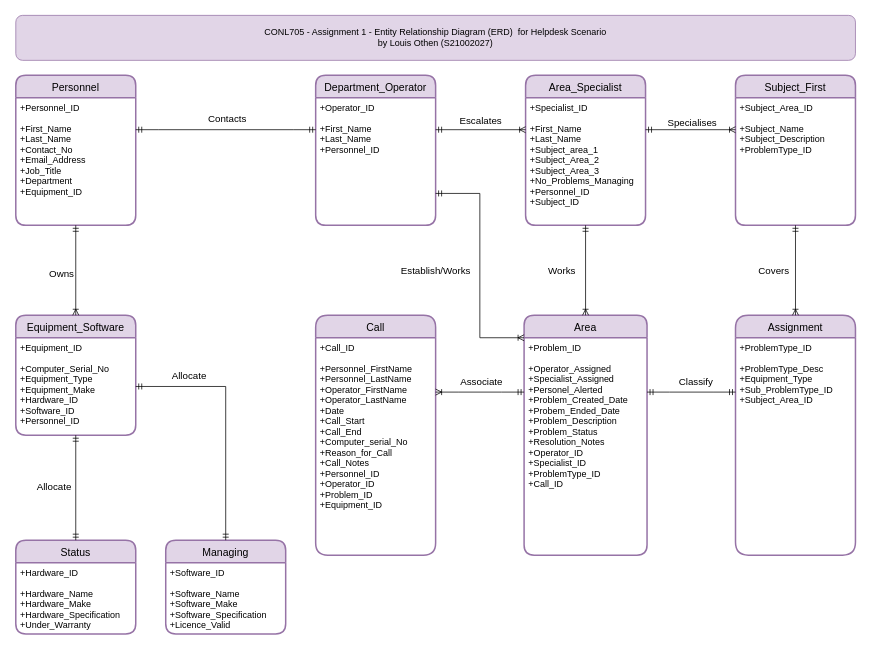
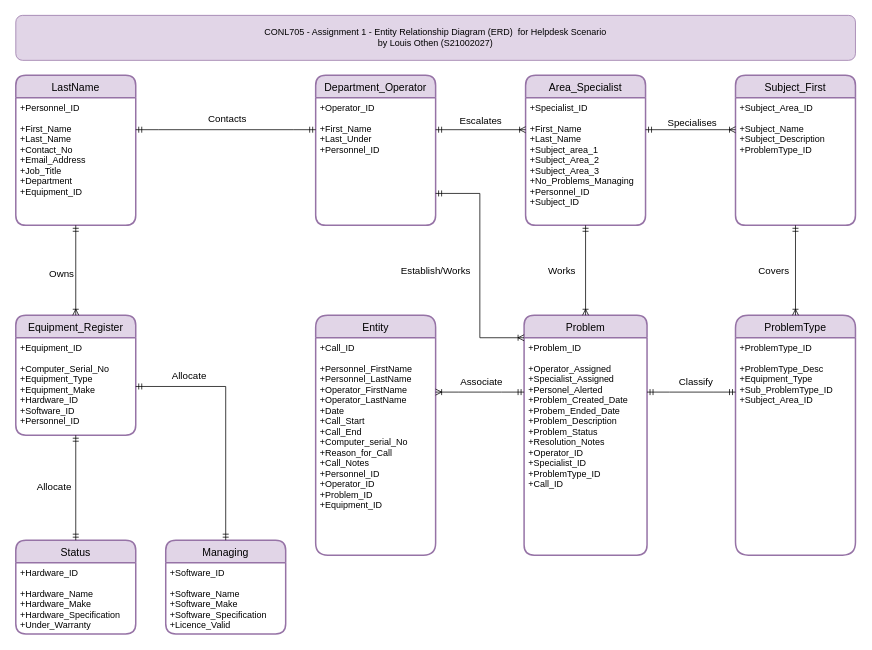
- <mxCell id="3" value="Personnel" style="swimlane;childLayout=stackLayout;horizontal=1;startSize=30;horizontalStack=0;rounded=1;fontSize=14;fontStyle=0;strokeWidth=2;resizeParent=0;resizeLast=1;shadow=0;dashed=0;align=center;fillColor=#e1d5e7;strokeColor=#9673a6;" parent="1" vertex="1"><mxGeometry x="20" y="100" width="160" height="200" as="geometry"><mxRectangle x="40" y="80" width="100" height="30" as="alternateBounds" /></mxGeometry></mxCell>
+ <mxCell id="3" value="LastName" style="swimlane;childLayout=stackLayout;horizontal=1;startSize=30;horizontalStack=0;rounded=1;fontSize=14;fontStyle=0;strokeWidth=2;resizeParent=0;resizeLast=1;shadow=0;dashed=0;align=center;fillColor=#e1d5e7;strokeColor=#9673a6;" parent="1" vertex="1"><mxGeometry x="20" y="100" width="160" height="200" as="geometry"><mxRectangle x="40" y="80" width="100" height="30" as="alternateBounds" /></mxGeometry></mxCell>
- <mxCell id="12" value="+Operator_ID&#10;&#10;+First_Name&#10;+Last_Name&#10;+Personnel_ID" style="align=left;strokeColor=none;fillColor=none;spacingLeft=4;fontSize=12;verticalAlign=top;resizable=0;rotatable=0;part=1;" parent="11" vertex="1"><mxGeometry y="30" width="160" height="170" as="geometry" /></mxCell>
+ <mxCell id="12" value="+Operator_ID&#10;&#10;+First_Name&#10;+Last_Under&#10;+Personnel_ID" style="align=left;strokeColor=none;fillColor=none;spacingLeft=4;fontSize=12;verticalAlign=top;resizable=0;rotatable=0;part=1;" parent="11" vertex="1"><mxGeometry y="30" width="160" height="170" as="geometry" /></mxCell>
- <mxCell id="5" value="Equipment_Software" style="swimlane;childLayout=stackLayout;horizontal=1;startSize=30;horizontalStack=0;rounded=1;fontSize=14;fontStyle=0;strokeWidth=2;resizeParent=0;resizeLast=1;shadow=0;dashed=0;align=center;fillColor=#e1d5e7;strokeColor=#9673a6;" parent="1" vertex="1"><mxGeometry x="20" y="420" width="160" height="160" as="geometry"><mxRectangle x="314" y="720" width="160" height="30" as="alternateBounds" /></mxGeometry></mxCell>
+ <mxCell id="5" value="Equipment_Register" style="swimlane;childLayout=stackLayout;horizontal=1;startSize=30;horizontalStack=0;rounded=1;fontSize=14;fontStyle=0;strokeWidth=2;resizeParent=0;resizeLast=1;shadow=0;dashed=0;align=center;fillColor=#e1d5e7;strokeColor=#9673a6;" parent="1" vertex="1"><mxGeometry x="20" y="420" width="160" height="160" as="geometry"><mxRectangle x="314" y="720" width="160" height="30" as="alternateBounds" /></mxGeometry></mxCell>
- <mxCell id="7" value="Call" style="swimlane;childLayout=stackLayout;horizontal=1;startSize=30;horizontalStack=0;rounded=1;fontSize=14;fontStyle=0;strokeWidth=2;resizeParent=0;resizeLast=1;shadow=0;dashed=0;align=center;fillColor=#e1d5e7;strokeColor=#9673a6;fontFamily=Helvetica;arcSize=18;" parent="1" vertex="1"><mxGeometry x="420" y="420" width="160" height="320" as="geometry"><mxRectangle x="40" y="480" width="60" height="30" as="alternateBounds" /></mxGeometry></mxCell>
+ <mxCell id="7" value="Entity" style="swimlane;childLayout=stackLayout;horizontal=1;startSize=30;horizontalStack=0;rounded=1;fontSize=14;fontStyle=0;strokeWidth=2;resizeParent=0;resizeLast=1;shadow=0;dashed=0;align=center;fillColor=#e1d5e7;strokeColor=#9673a6;fontFamily=Helvetica;arcSize=18;" parent="1" vertex="1"><mxGeometry x="420" y="420" width="160" height="320" as="geometry"><mxRectangle x="40" y="480" width="60" height="30" as="alternateBounds" /></mxGeometry></mxCell>
- <mxCell id="9" value="Area" style="swimlane;childLayout=stackLayout;horizontal=1;startSize=30;horizontalStack=0;rounded=1;fontSize=14;fontStyle=0;strokeWidth=2;resizeParent=0;resizeLast=1;shadow=0;dashed=0;align=center;fillColor=#e1d5e7;strokeColor=#9673a6;" parent="1" vertex="1"><mxGeometry x="698" y="420" width="164" height="320" as="geometry"><mxRectangle x="350" y="560" width="120" height="30" as="alternateBounds" /></mxGeometry></mxCell>
+ <mxCell id="9" value="Problem" style="swimlane;childLayout=stackLayout;horizontal=1;startSize=30;horizontalStack=0;rounded=1;fontSize=14;fontStyle=0;strokeWidth=2;resizeParent=0;resizeLast=1;shadow=0;dashed=0;align=center;fillColor=#e1d5e7;strokeColor=#9673a6;" parent="1" vertex="1"><mxGeometry x="698" y="420" width="164" height="320" as="geometry"><mxRectangle x="350" y="560" width="120" height="30" as="alternateBounds" /></mxGeometry></mxCell>
- <mxCell id="15" value="Assignment" style="swimlane;childLayout=stackLayout;horizontal=1;startSize=30;horizontalStack=0;rounded=1;fontSize=14;fontStyle=0;strokeWidth=2;resizeParent=0;resizeLast=1;shadow=0;dashed=0;align=center;fillColor=#e1d5e7;strokeColor=#9673a6;arcSize=19;" parent="1" vertex="1"><mxGeometry x="980" y="420" width="160" height="320" as="geometry"><mxRectangle x="660" y="720" width="120" height="30" as="alternateBounds" /></mxGeometry></mxCell>
+ <mxCell id="15" value="ProblemType" style="swimlane;childLayout=stackLayout;horizontal=1;startSize=30;horizontalStack=0;rounded=1;fontSize=14;fontStyle=0;strokeWidth=2;resizeParent=0;resizeLast=1;shadow=0;dashed=0;align=center;fillColor=#e1d5e7;strokeColor=#9673a6;arcSize=19;" parent="1" vertex="1"><mxGeometry x="980" y="420" width="160" height="320" as="geometry"><mxRectangle x="660" y="720" width="120" height="30" as="alternateBounds" /></mxGeometry></mxCell>
